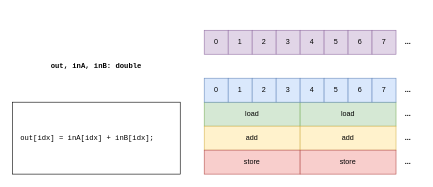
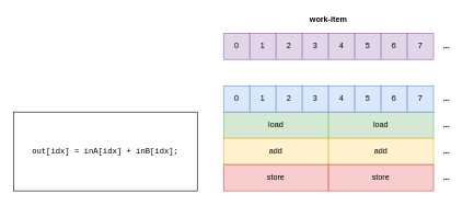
+ <mxCell id="13" value="work-item" style="text;html=1;strokeColor=none;fillColor=none;align=center;verticalAlign=middle;whiteSpace=wrap;rounded=0;fontStyle=1" parent="1" vertex="1"><mxGeometry x="450" y="20" width="100" height="20" as="geometry" /></mxCell>
- <mxCell id="32" value="&lt;font face=&quot;Courier New&quot;&gt;out, inA, inB: double&lt;/font&gt;" style="text;html=1;strokeColor=none;fillColor=none;align=center;verticalAlign=middle;whiteSpace=wrap;rounded=0;fontStyle=1" parent="1" vertex="1"><mxGeometry x="20" y="100" width="280" height="20" as="geometry" /></mxCell>
- <mxCell id="3" value="&lt;font face=&quot;Courier New&quot;&gt;out[idx] = inA[idx] + inB[idx];&lt;/font&gt;" style="text;html=1;strokeColor=none;fillColor=none;align=center;verticalAlign=middle;whiteSpace=wrap;rounded=0;fontStyle=0" parent="1" vertex="1"><mxGeometry x="25" y="180" width="240" height="100" as="geometry" /></mxCell>
+ <mxCell id="3" value="&lt;font face=&quot;Courier New&quot;&gt;out[idx] = inA[idx] + inB[idx];&lt;/font&gt;" style="text;html=1;strokeColor=none;fillColor=none;align=center;verticalAlign=middle;whiteSpace=wrap;rounded=0;fontStyle=0" parent="1" vertex="1"><mxGeometry x="40" y="180" width="240" height="100" as="geometry" /></mxCell>
